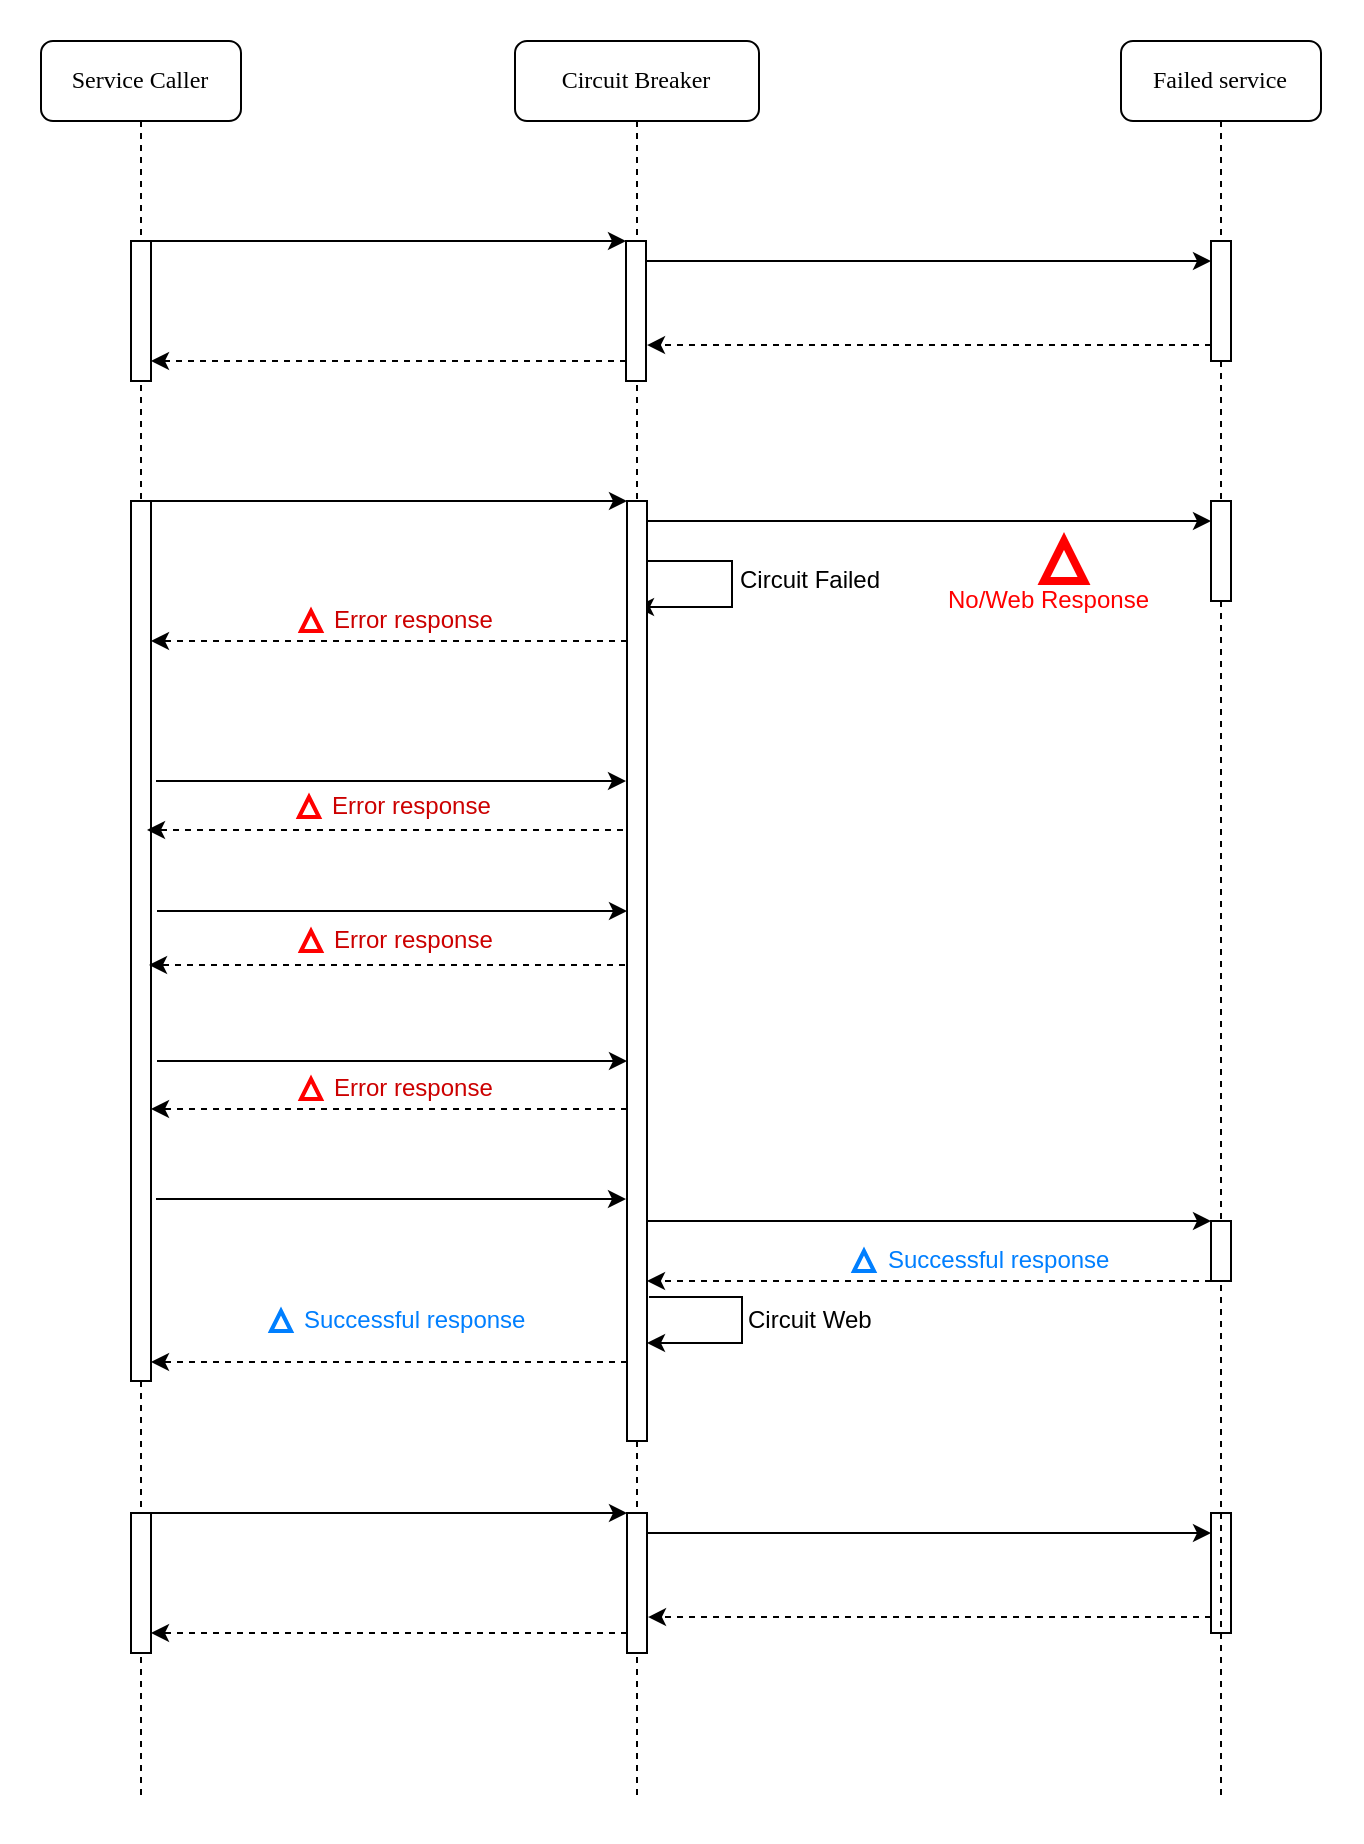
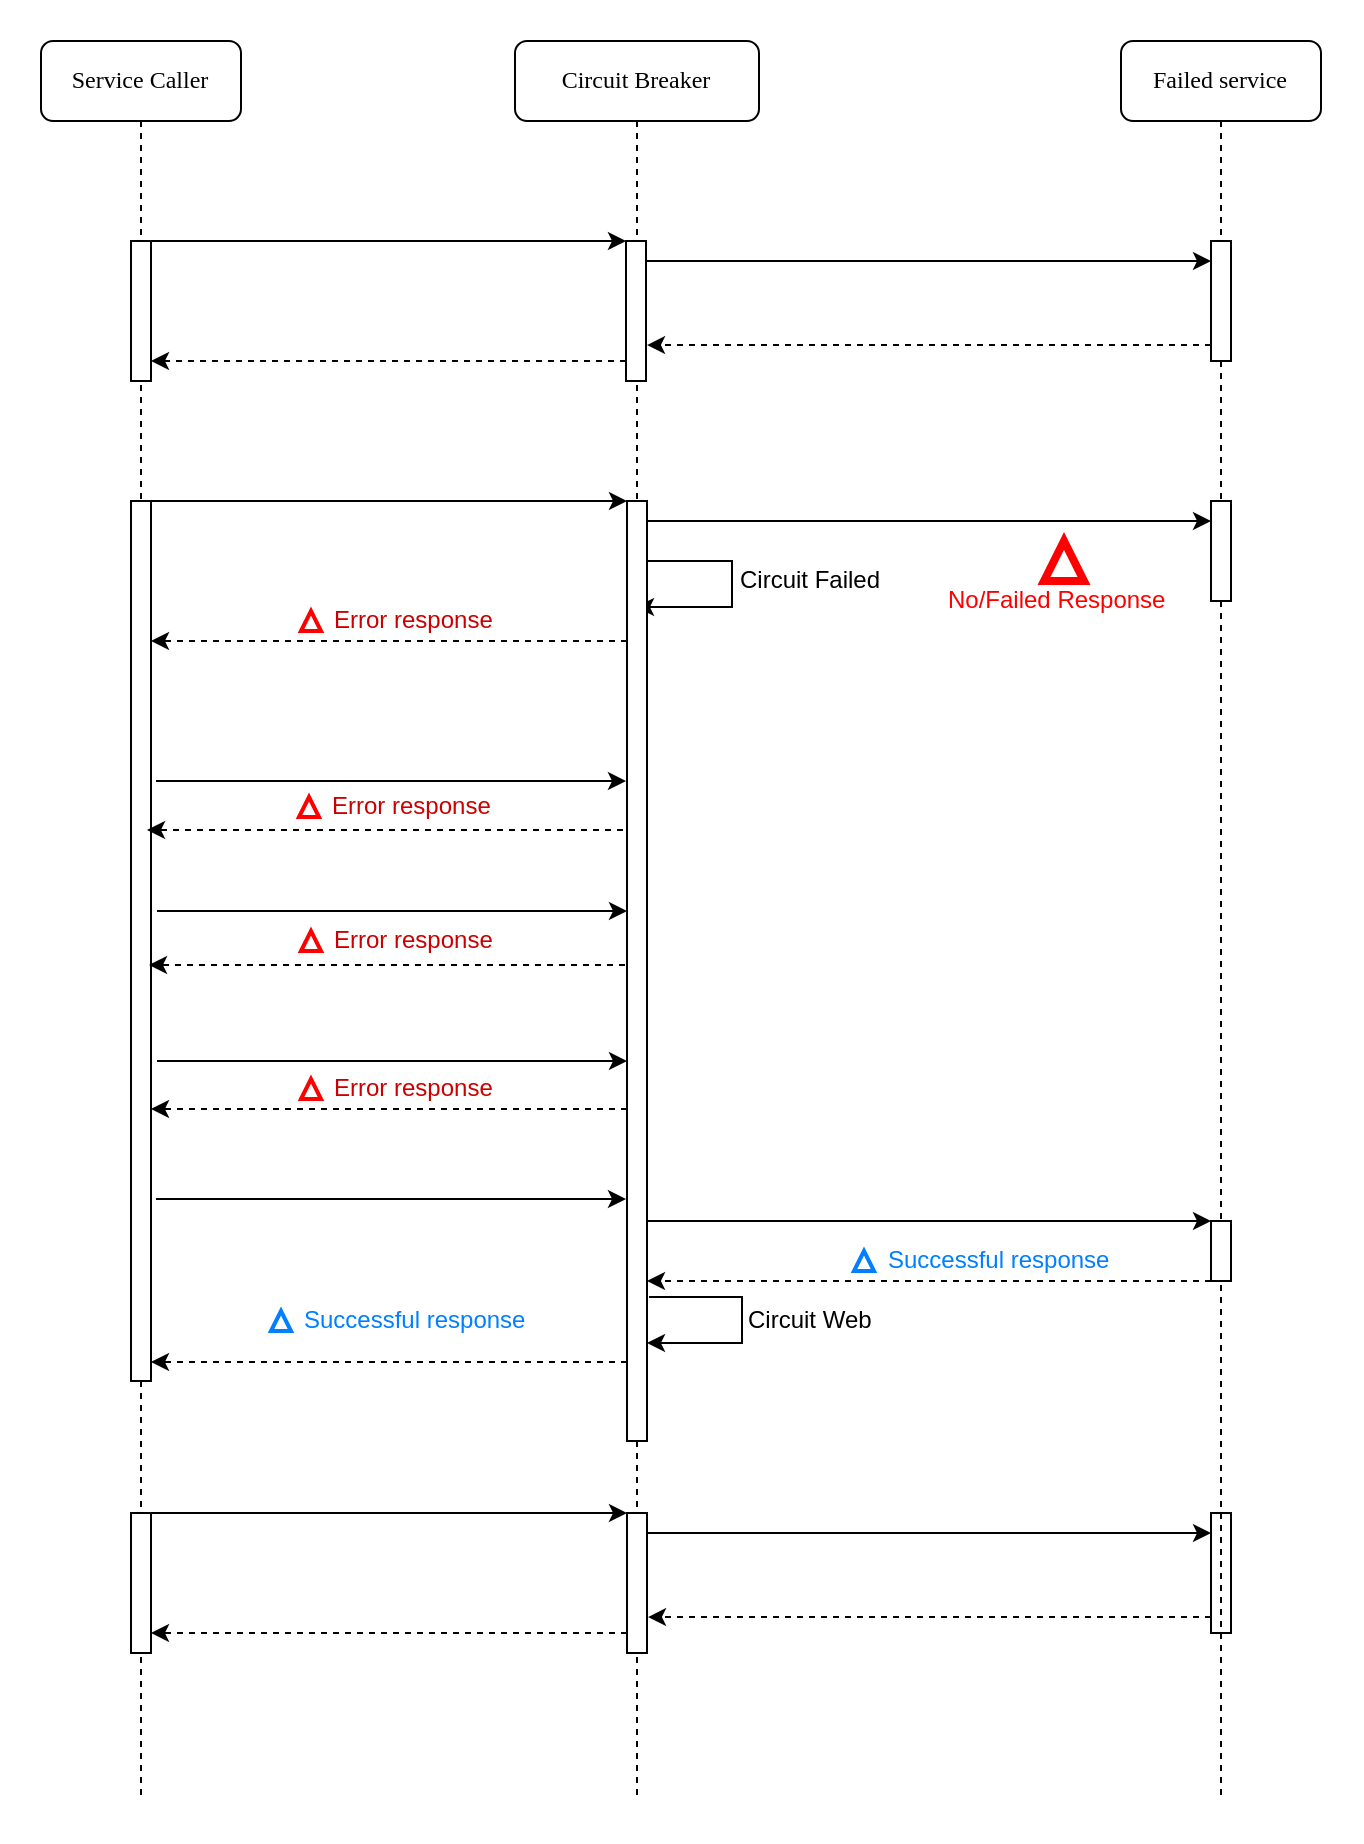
- <mxCell id="31" value="&lt;font color=&quot;#ff0000&quot;&gt;No/Web Response&lt;/font&gt;" style="text;html=1;resizable=0;points=[];autosize=1;align=left;verticalAlign=top;spacingTop=-4;" vertex="1" parent="29"><mxGeometry y="20" width="120" height="20" as="geometry" /></mxCell>
+ <mxCell id="31" value="&lt;font color=&quot;#ff0000&quot;&gt;No/Failed Response&lt;/font&gt;" style="text;html=1;resizable=0;points=[];autosize=1;align=left;verticalAlign=top;spacingTop=-4;" vertex="1" parent="29"><mxGeometry y="20" width="120" height="20" as="geometry" /></mxCell>
